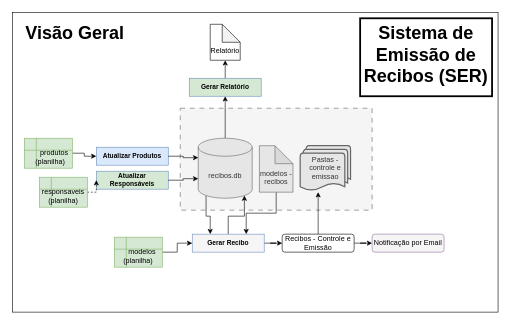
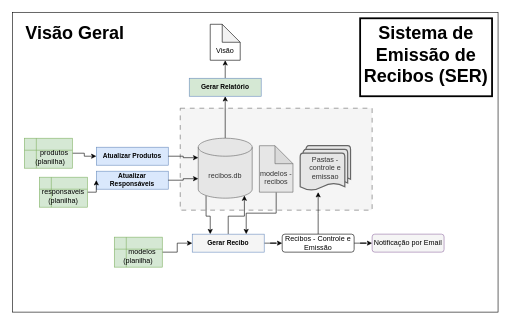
- <mxCell id="27" value="&lt;div&gt;&lt;br&gt;&lt;/div&gt;&lt;div&gt;&lt;br&gt;&lt;/div&gt;&lt;div&gt;Relatório&lt;/div&gt;" style="shape=note;whiteSpace=wrap;html=1;backgroundOutline=1;darkOpacity=0.05;" vertex="1" parent="1"><mxGeometry x="350" y="40" width="50" height="60" as="geometry" /></mxCell>
+ <mxCell id="27" value="&lt;div&gt;&lt;br&gt;&lt;/div&gt;&lt;div&gt;&lt;br&gt;&lt;/div&gt;&lt;div&gt;Visão&lt;/div&gt;" style="shape=note;whiteSpace=wrap;html=1;backgroundOutline=1;darkOpacity=0.05;" vertex="1" parent="1"><mxGeometry x="350" y="40" width="50" height="60" as="geometry" /></mxCell>
- <mxCell id="14" value="Atualizar Responsáveis" style="rounded=0;whiteSpace=wrap;html=1;fillColor=#d5e8d4;strokeColor=#6c8ebf;fontStyle=1;fontSize=11;" vertex="1" parent="1"><mxGeometry x="160" y="285" width="120" height="30" as="geometry" /></mxCell>
+ <mxCell id="14" value="Atualizar Responsáveis" style="rounded=0;whiteSpace=wrap;html=1;fillColor=#dae8fc;strokeColor=#6c8ebf;fontStyle=1;fontSize=11;" vertex="1" parent="1"><mxGeometry x="160" y="285" width="120" height="30" as="geometry" /></mxCell>
- <mxCell id="17" style="edgeStyle=orthogonalEdgeStyle;rounded=0;orthogonalLoop=1;jettySize=auto;html=1;exitX=1;exitY=0.5;exitDx=0;exitDy=0;entryX=0;entryY=0.5;entryDx=0;entryDy=0;dashed=1;" edge="1" parent="1" source="18" target="14"><mxGeometry relative="1" as="geometry" /></mxCell>
+ <mxCell id="17" style="edgeStyle=orthogonalEdgeStyle;rounded=0;orthogonalLoop=1;jettySize=auto;html=1;exitX=1;exitY=0.5;exitDx=0;exitDy=0;entryX=0;entryY=0.5;entryDx=0;entryDy=0;" edge="1" parent="1" source="18" target="14"><mxGeometry relative="1" as="geometry" /></mxCell>
